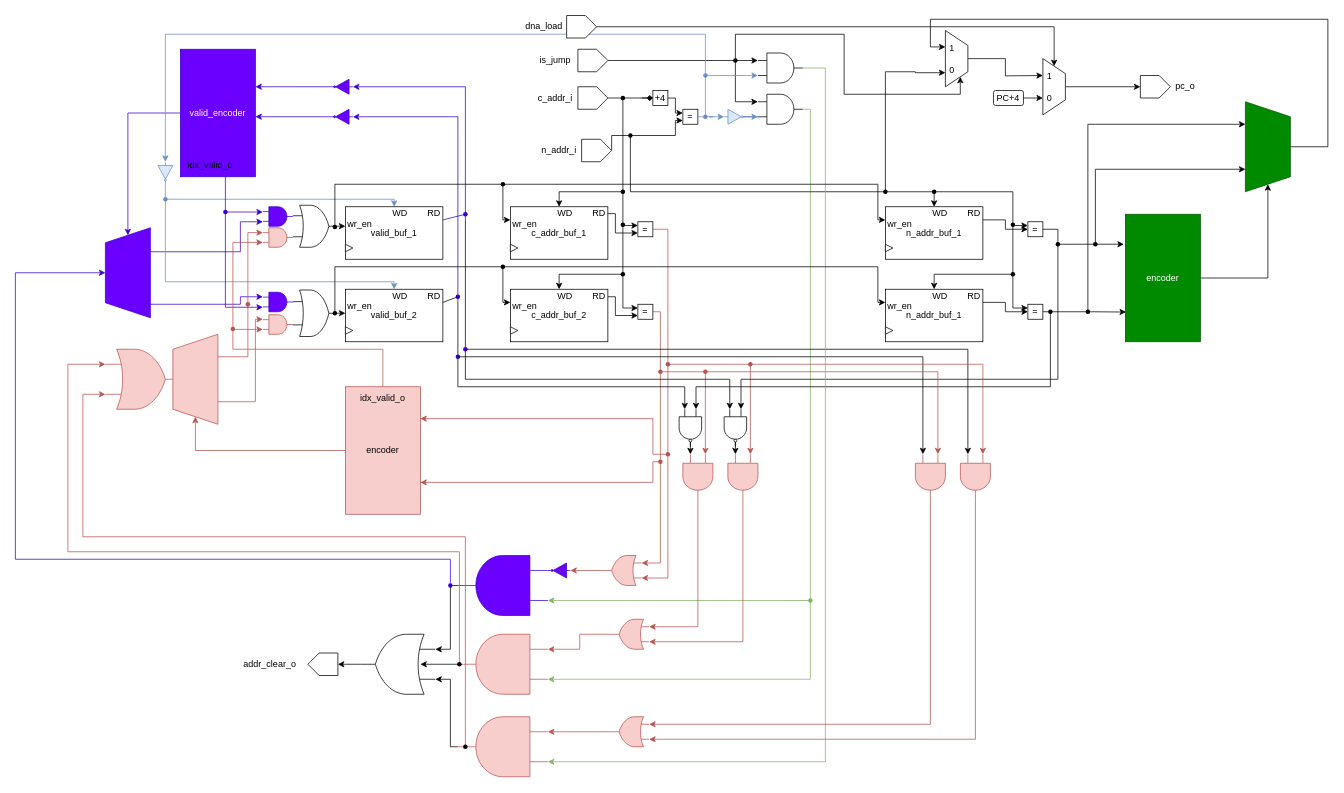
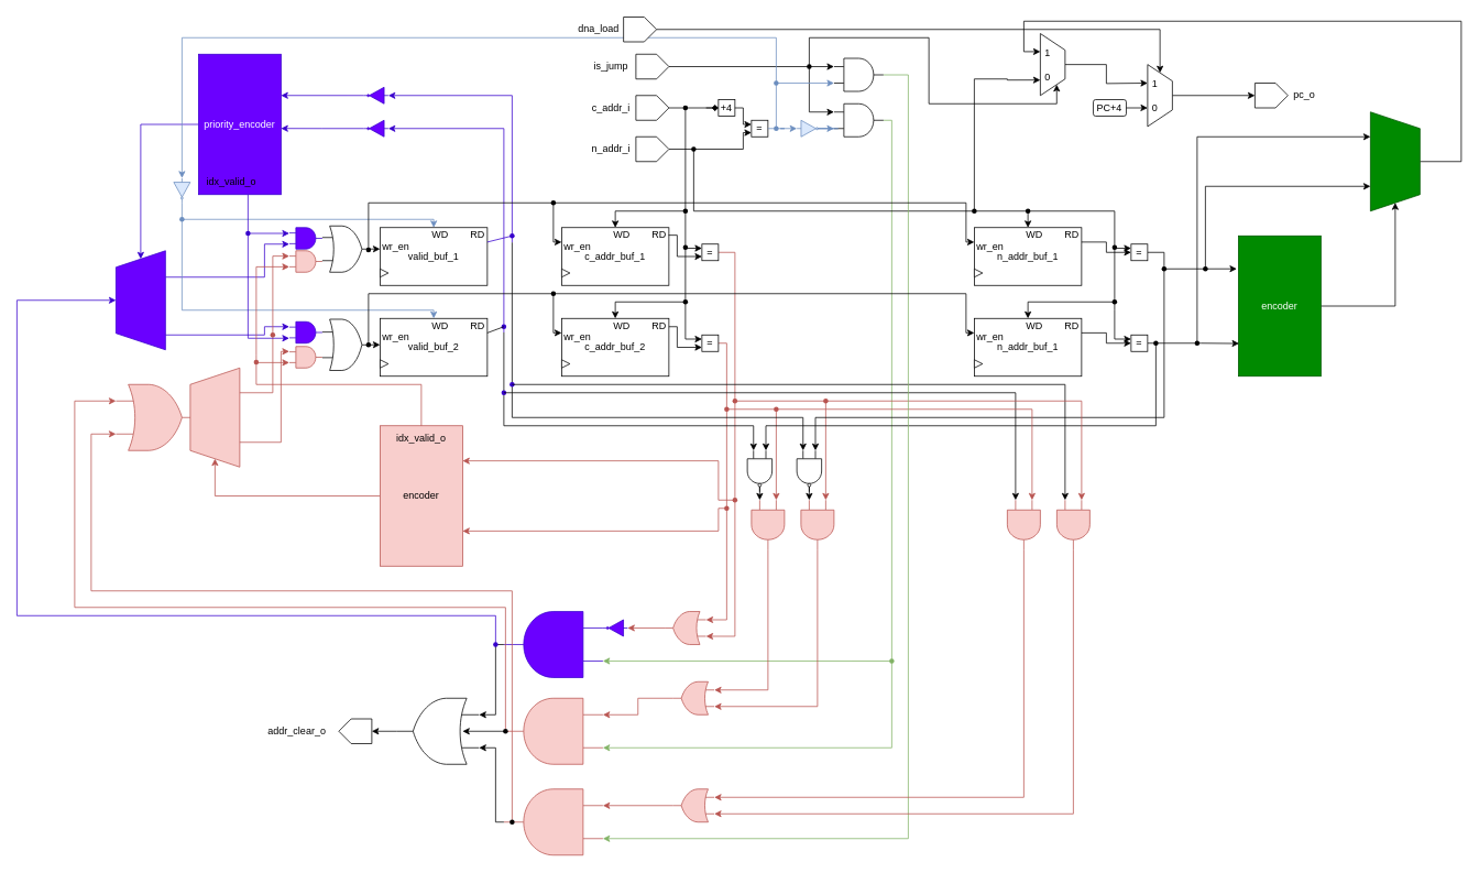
- <mxCell id="67" value="valid_encoder" style="rounded=0;whiteSpace=wrap;html=1;fillColor=#6a00ff;fontColor=#ffffff;strokeColor=#3700CC;" parent="1" vertex="1"><mxGeometry x="240" y="65" width="100" height="170" as="geometry" /></mxCell>
+ <mxCell id="67" value="priority_encoder" style="rounded=0;whiteSpace=wrap;html=1;fillColor=#6a00ff;fontColor=#ffffff;strokeColor=#3700CC;" parent="1" vertex="1"><mxGeometry x="240" y="65" width="100" height="170" as="geometry" /></mxCell>
- <mxCell id="5" value="n_addr_i" style="shape=offPageConnector;whiteSpace=wrap;html=1;direction=north;spacingLeft=-100;" parent="1" vertex="1"><mxGeometry x="775" y="185" width="40" height="30" as="geometry" /></mxCell>
+ <mxCell id="5" value="n_addr_i" style="shape=offPageConnector;whiteSpace=wrap;html=1;direction=north;spacingLeft=-100;" parent="1" vertex="1"><mxGeometry x="770" y="165" width="40" height="30" as="geometry" /></mxCell>
